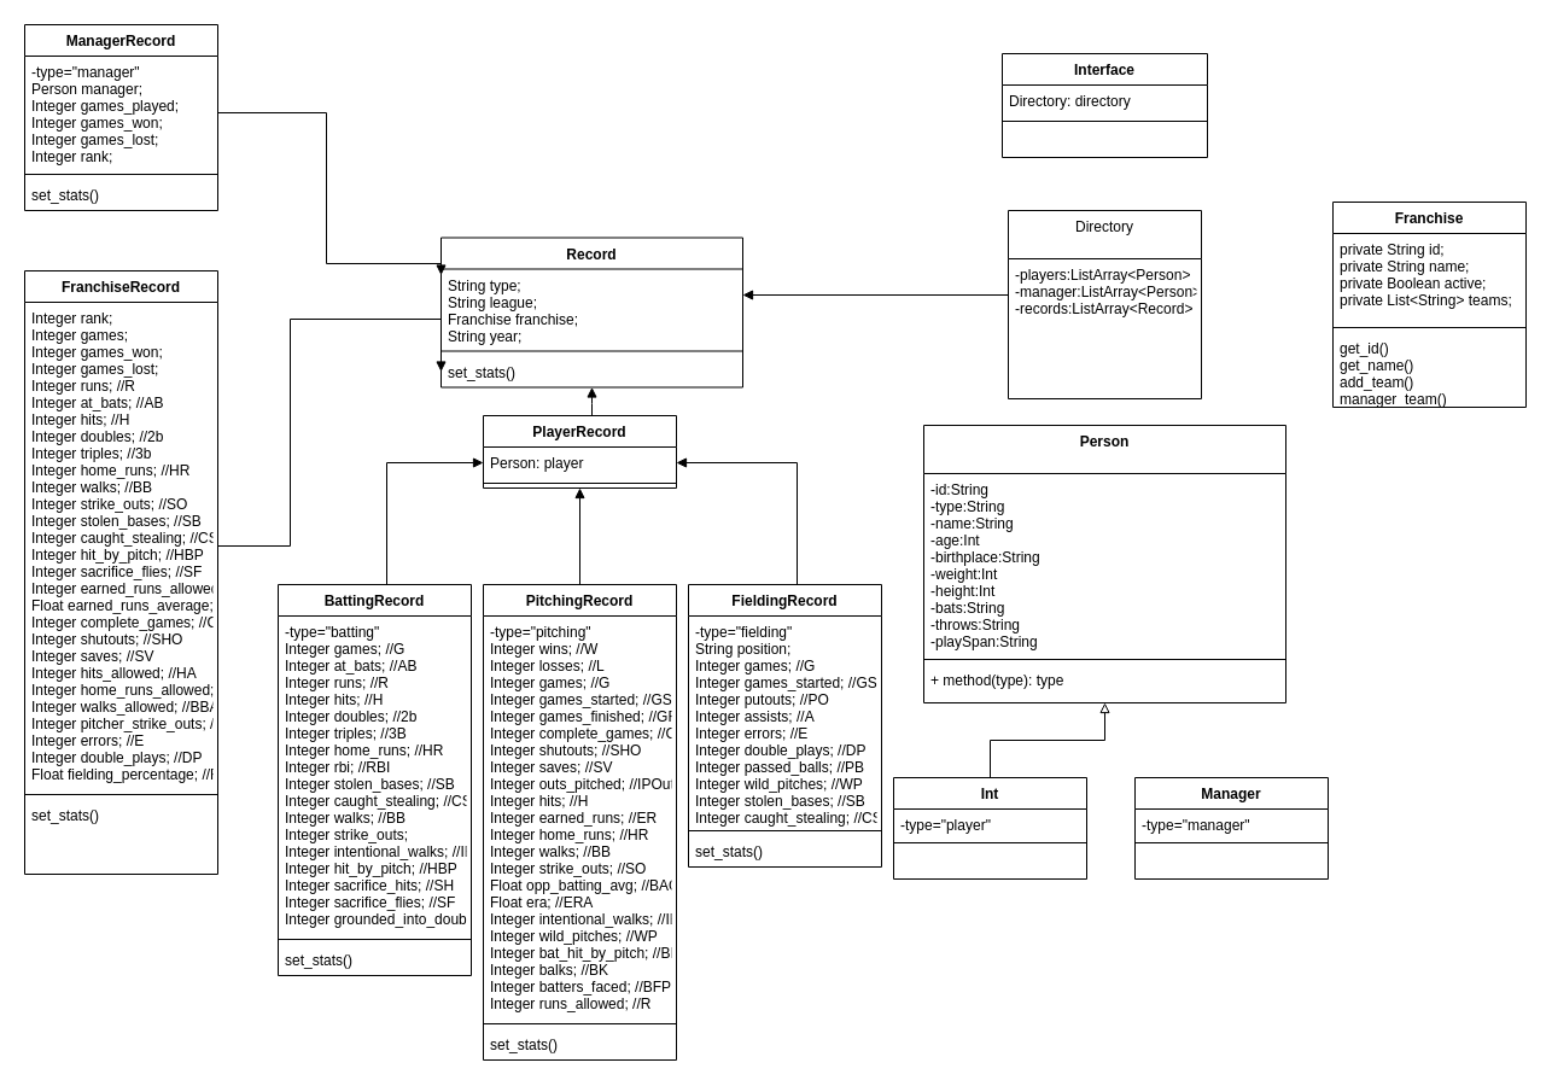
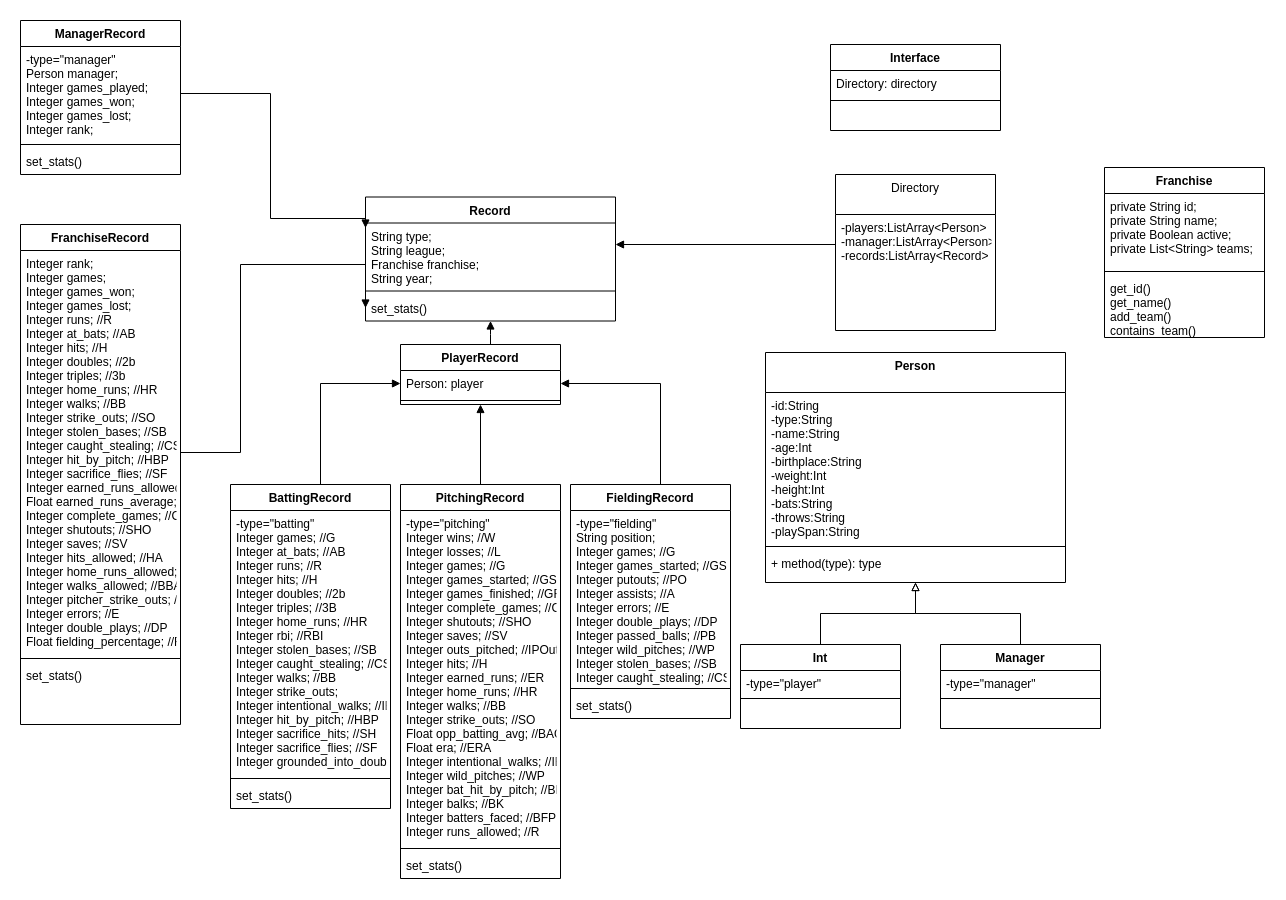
- <mxCell id="21" value="get_id()&#10;get_name()&#10;add_team()&#10;manager_team()" style="text;strokeColor=none;fillColor=none;align=left;verticalAlign=top;spacingLeft=4;spacingRight=4;overflow=hidden;rotatable=0;points=[[0,0.5],[1,0.5]];portConstraint=eastwest;" parent="18" vertex="1"><mxGeometry y="108" width="160" height="62" as="geometry" /></mxCell>
+ <mxCell id="21" value="get_id()&#10;get_name()&#10;add_team()&#10;contains_team()" style="text;strokeColor=none;fillColor=none;align=left;verticalAlign=top;spacingLeft=4;spacingRight=4;overflow=hidden;rotatable=0;points=[[0,0.5],[1,0.5]];portConstraint=eastwest;" parent="18" vertex="1"><mxGeometry y="108" width="160" height="62" as="geometry" /></mxCell>
+ <mxCell id="42" style="edgeStyle=orthogonalEdgeStyle;rounded=0;orthogonalLoop=1;jettySize=auto;html=1;endArrow=block;endFill=0;" parent="1" source="43" target="9" edge="1"><mxGeometry relative="1" as="geometry" /></mxCell>
